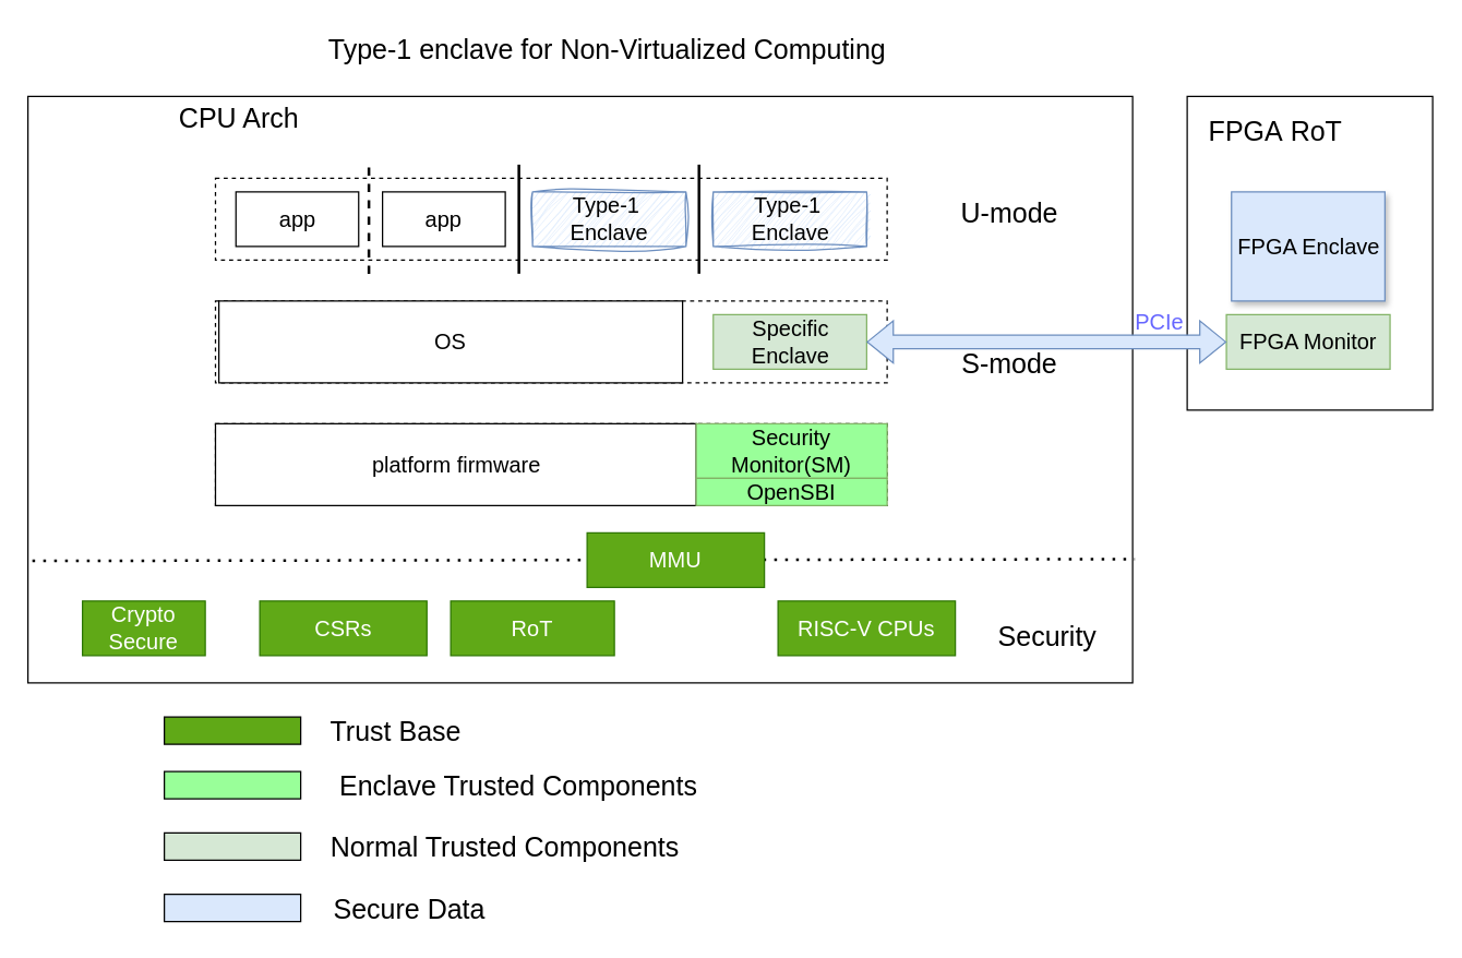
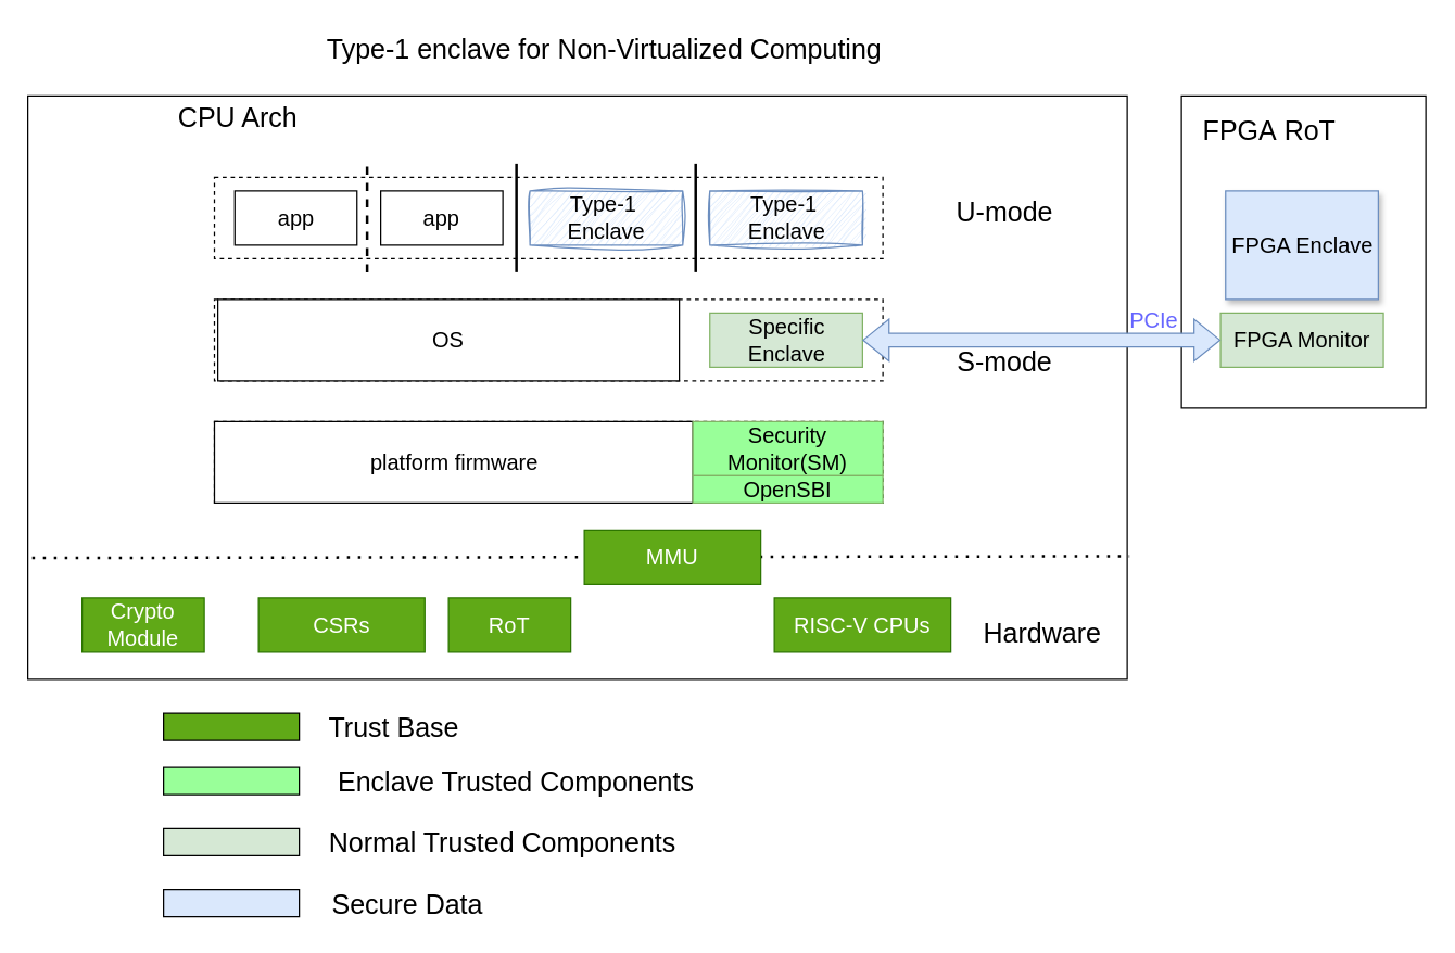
- <mxCell id="42" value="Crypto Secure" style="rounded=0;whiteSpace=wrap;html=1;fontSize=16;fillColor=#60a917;fontColor=#ffffff;strokeColor=#2D7600;" parent="1" vertex="1"><mxGeometry x="60" y="440" width="90" height="40" as="geometry" /></mxCell>
+ <mxCell id="42" value="Crypto Module" style="rounded=0;whiteSpace=wrap;html=1;fontSize=16;fillColor=#60a917;fontColor=#ffffff;strokeColor=#2D7600;" parent="1" vertex="1"><mxGeometry x="60" y="440" width="90" height="40" as="geometry" /></mxCell>
- <mxCell id="21" value="RoT" style="rounded=0;whiteSpace=wrap;html=1;fontSize=16;fillColor=#60a917;fontColor=#ffffff;strokeColor=#2D7600;" parent="1" vertex="1"><mxGeometry x="330" y="440" width="120" height="40" as="geometry" /></mxCell>
+ <mxCell id="21" value="RoT" style="rounded=0;whiteSpace=wrap;html=1;fontSize=16;fillColor=#60a917;fontColor=#ffffff;strokeColor=#2D7600;" parent="1" vertex="1"><mxGeometry x="330" y="440" width="90" height="40" as="geometry" /></mxCell>
- <mxCell id="18" value="&amp;nbsp;Security" style="text;html=1;align=center;verticalAlign=middle;whiteSpace=wrap;rounded=0;fontSize=20;" parent="1" vertex="1"><mxGeometry x="720" y="450" width="90" height="30" as="geometry" /></mxCell>
+ <mxCell id="18" value="&amp;nbsp;Hardware" style="text;html=1;align=center;verticalAlign=middle;whiteSpace=wrap;rounded=0;fontSize=20;" parent="1" vertex="1"><mxGeometry x="720" y="450" width="90" height="30" as="geometry" /></mxCell>
